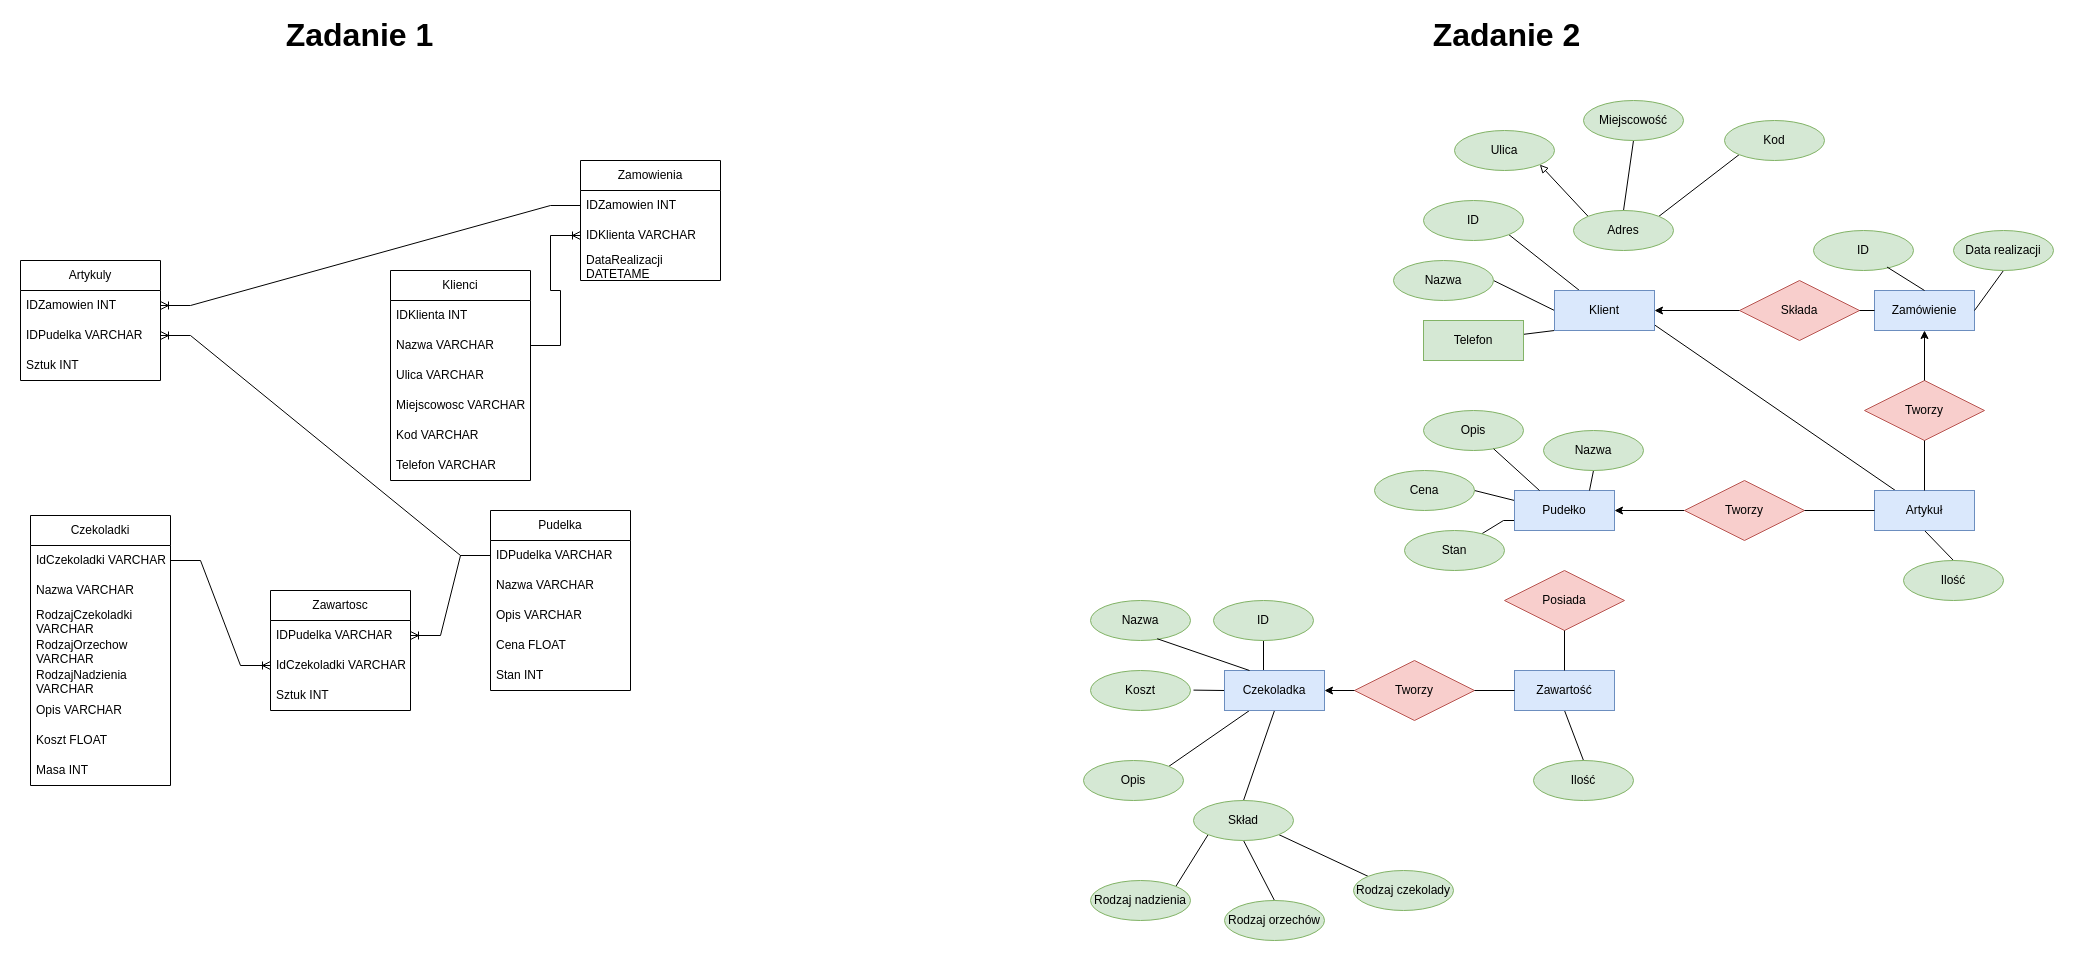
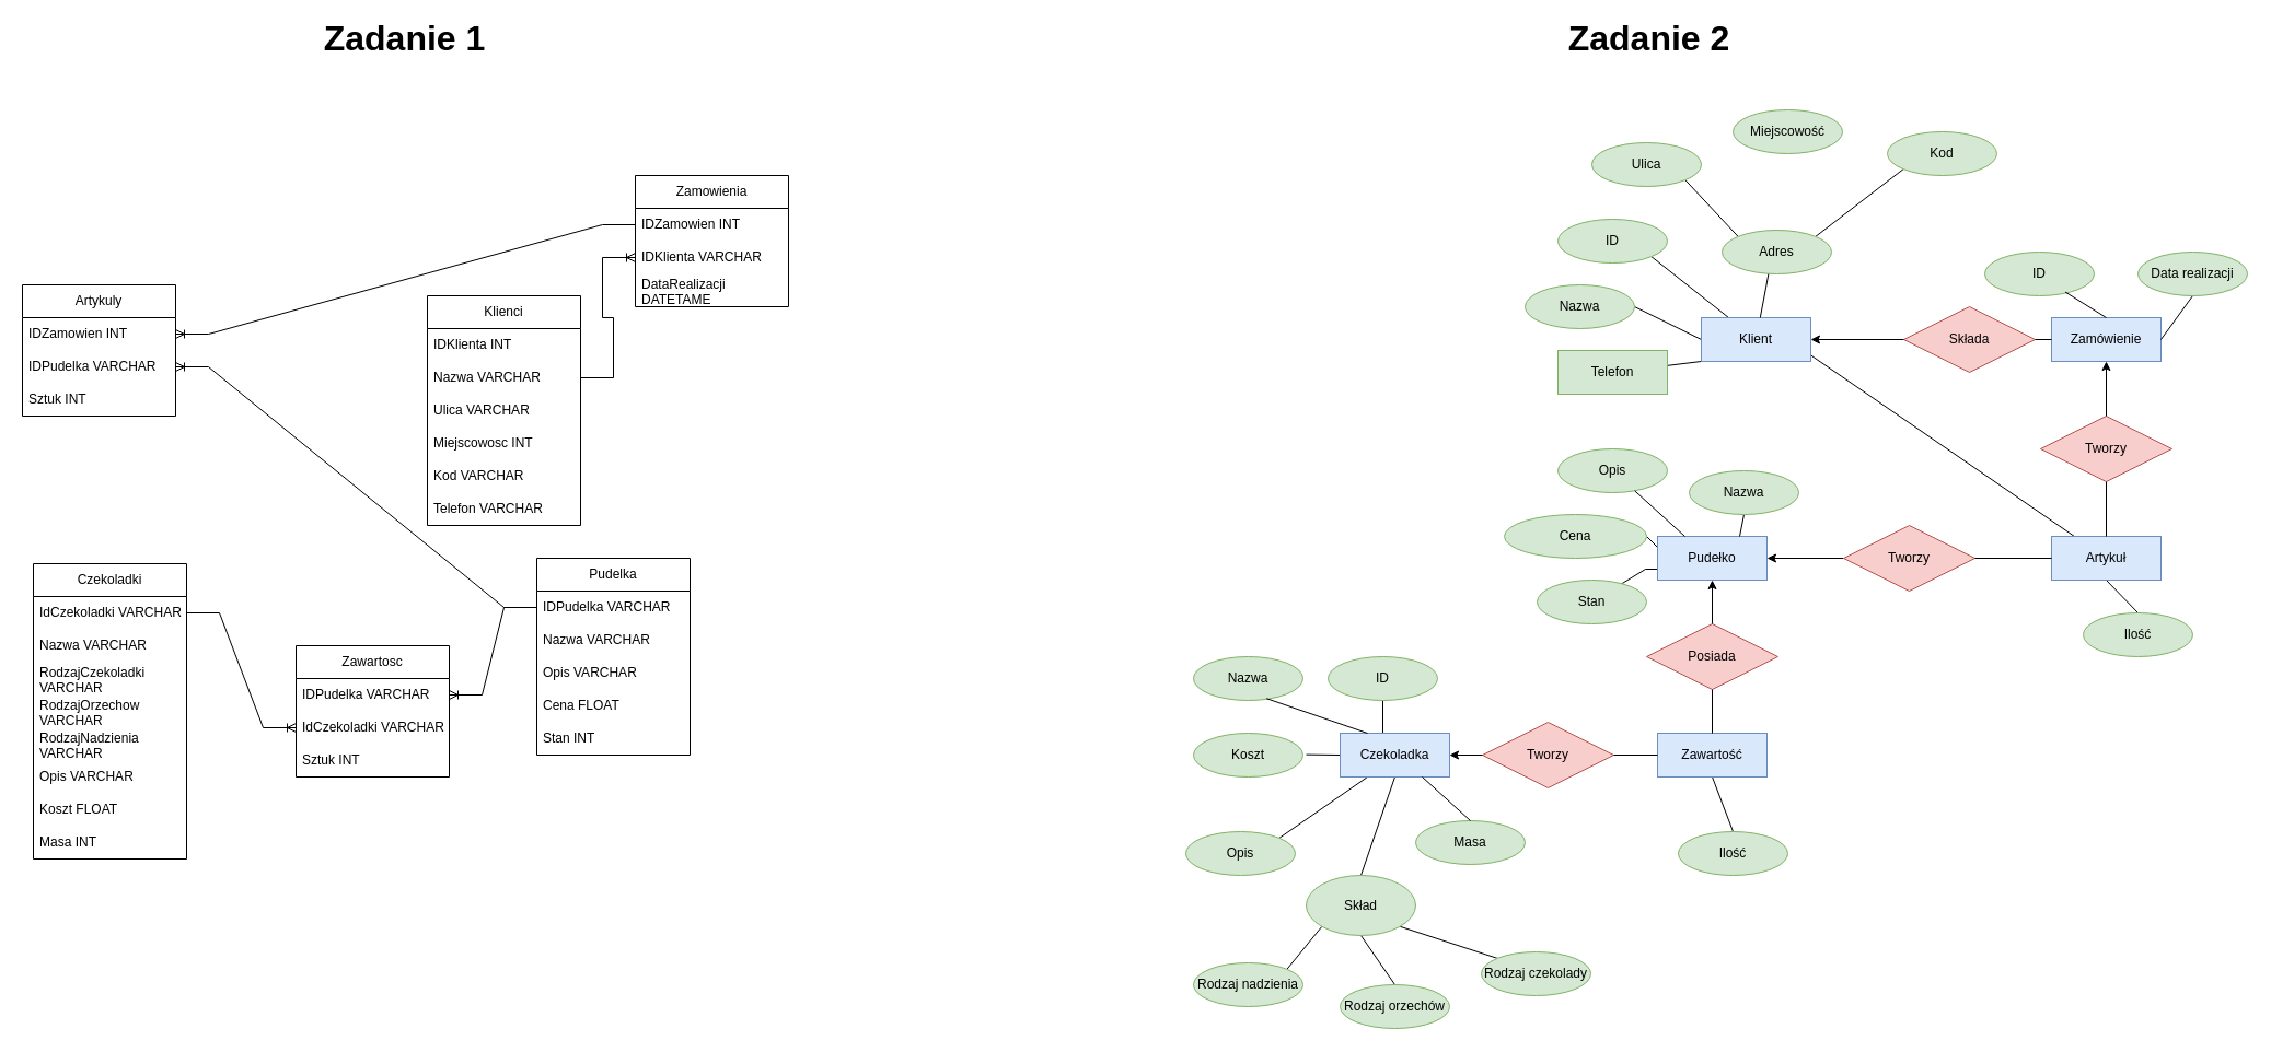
- <mxCell id="111" value="&lt;b&gt;&lt;font style=&quot;font-size: 32px;&quot;&gt;Zadanie 1&lt;/font&gt;&lt;/b&gt;" style="text;html=1;strokeColor=none;fillColor=none;align=center;verticalAlign=middle;whiteSpace=wrap;rounded=0;" vertex="1" parent="1"><mxGeometry x="276" y="20" width="167" height="30" as="geometry" /></mxCell>
+ <mxCell id="111" value="&lt;b&gt;&lt;font style=&quot;font-size: 32px;&quot;&gt;Zadanie 1&lt;/font&gt;&lt;/b&gt;" style="text;html=1;strokeColor=none;fillColor=none;align=center;verticalAlign=middle;whiteSpace=wrap;rounded=0;" vertex="1" parent="1"><mxGeometry x="286" y="20" width="167" height="30" as="geometry" /></mxCell>
- <mxCell id="79" style="edgeStyle=none;rounded=0;orthogonalLoop=1;jettySize=auto;html=1;exitX=0;exitY=0;exitDx=0;exitDy=0;entryX=1;entryY=1;entryDx=0;entryDy=0;endArrow=block;endFill=0;" edge="1" parent="1" source="80" target="81"><mxGeometry relative="1" as="geometry" /></mxCell>
+ <mxCell id="79" style="edgeStyle=none;rounded=0;orthogonalLoop=1;jettySize=auto;html=1;exitX=0;exitY=0;exitDx=0;exitDy=0;entryX=1;entryY=1;entryDx=0;entryDy=0;endArrow=none;endFill=0;" edge="1" parent="1" source="80" target="81"><mxGeometry relative="1" as="geometry" /></mxCell>
- <mxCell id="78" style="edgeStyle=none;rounded=0;orthogonalLoop=1;jettySize=auto;html=1;exitX=0.5;exitY=0;exitDx=0;exitDy=0;entryX=0.5;entryY=1;entryDx=0;entryDy=0;endArrow=none;endFill=0;" edge="1" parent="1" source="80" target="82"><mxGeometry relative="1" as="geometry" /></mxCell>
+ <mxCell id="78" style="edgeStyle=none;rounded=0;orthogonalLoop=1;jettySize=auto;html=1;exitX=0.5;exitY=0;exitDx=0;exitDy=0;endArrow=none;endFill=0;" edge="1" parent="1" source="80" target="45"><mxGeometry relative="1" as="geometry" /></mxCell>
- <mxCell id="19" value="Miejscowosc VARCHAR" style="text;strokeColor=none;fillColor=none;align=left;verticalAlign=middle;spacingLeft=4;spacingRight=4;overflow=hidden;points=[[0,0.5],[1,0.5]];portConstraint=eastwest;rotatable=0;whiteSpace=wrap;html=1;" parent="15" vertex="1"><mxGeometry y="120" width="140" height="30" as="geometry" /></mxCell>
+ <mxCell id="19" value="Miejscowosc INT" style="text;strokeColor=none;fillColor=none;align=left;verticalAlign=middle;spacingLeft=4;spacingRight=4;overflow=hidden;points=[[0,0.5],[1,0.5]];portConstraint=eastwest;rotatable=0;whiteSpace=wrap;html=1;" parent="15" vertex="1"><mxGeometry y="120" width="140" height="30" as="geometry" /></mxCell>
- <mxCell id="91" value="Cena" style="ellipse;whiteSpace=wrap;html=1;align=center;fillColor=#d5e8d4;strokeColor=#82b366;" vertex="1" parent="1"><mxGeometry x="1374" y="470" width="100" height="40" as="geometry" /></mxCell>
+ <mxCell id="91" value="Cena" style="ellipse;whiteSpace=wrap;html=1;align=center;fillColor=#d5e8d4;strokeColor=#82b366;" vertex="1" parent="1"><mxGeometry x="1374" y="470" width="130" height="40" as="geometry" /></mxCell>
+ <mxCell id="71" value="" style="endArrow=classic;html=1;rounded=0;exitX=0.5;exitY=0;exitDx=0;exitDy=0;entryX=0.5;entryY=1;entryDx=0;entryDy=0;" edge="1" parent="1" source="64" target="49"><mxGeometry width="50" height="50" relative="1" as="geometry"><mxPoint x="1224" y="570" as="sourcePoint" /><mxPoint x="1604" y="560" as="targetPoint" /></mxGeometry></mxCell>
+ <mxCell id="108" style="rounded=0;orthogonalLoop=1;jettySize=auto;html=1;exitX=0.75;exitY=1;exitDx=0;exitDy=0;entryX=0.5;entryY=0;entryDx=0;entryDy=0;endArrow=none;endFill=0;" edge="1" parent="1" source="54" target="99"><mxGeometry relative="1" as="geometry" /></mxCell>
+ <mxCell id="99" value="Masa" style="ellipse;whiteSpace=wrap;html=1;align=center;fillColor=#d5e8d4;strokeColor=#82b366;" vertex="1" parent="1"><mxGeometry x="1293" y="750" width="100" height="40" as="geometry" /></mxCell>
- <mxCell id="103" value="Skład" style="ellipse;whiteSpace=wrap;html=1;align=center;fillColor=#d5e8d4;strokeColor=#82b366;" vertex="1" parent="1"><mxGeometry x="1193" y="800" width="100" height="40" as="geometry" /></mxCell>
+ <mxCell id="103" value="Skład" style="ellipse;whiteSpace=wrap;html=1;align=center;fillColor=#d5e8d4;strokeColor=#82b366;" vertex="1" parent="1"><mxGeometry x="1193" y="800" width="100" height="55" as="geometry" /></mxCell>
